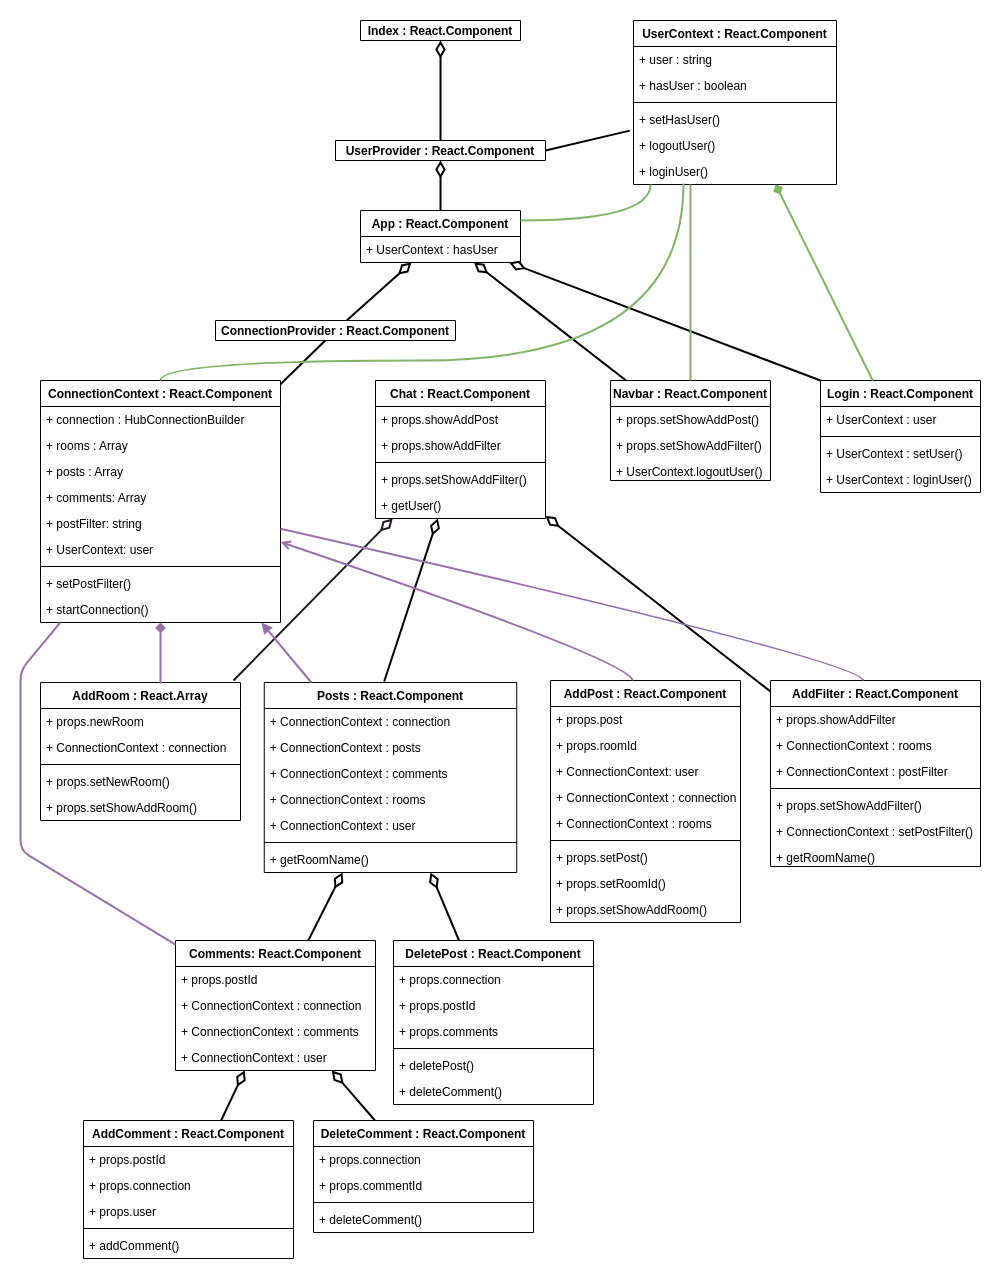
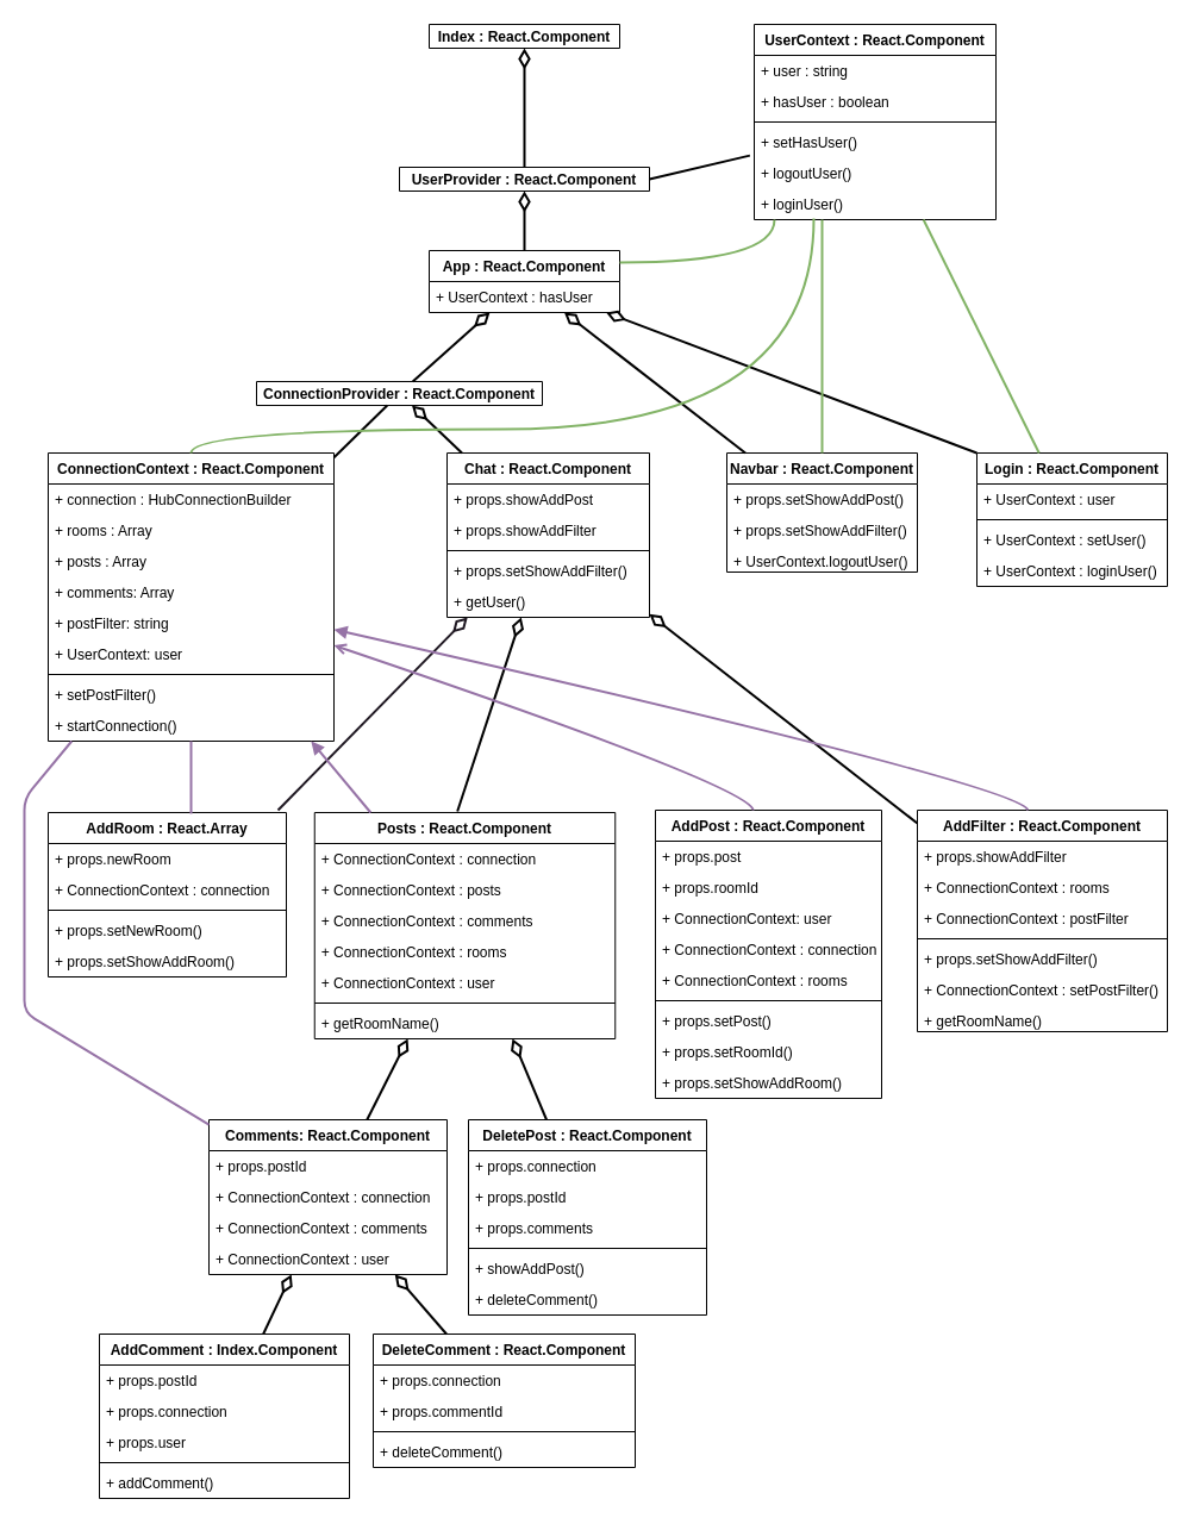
- <mxCell id="33" value="" style="endArrow=diamond;html=1;rounded=0;strokeWidth=2;fillColor=#d5e8d4;strokeColor=#82b366;" parent="1" source="20" target="6" edge="1"><mxGeometry width="50" height="50" relative="1" as="geometry"><mxPoint x="768" y="470" as="sourcePoint" /><mxPoint x="770" y="290" as="targetPoint" /></mxGeometry></mxCell>
+ <mxCell id="33" value="" style="endArrow=none;html=1;rounded=0;strokeWidth=2;fillColor=#d5e8d4;strokeColor=#82b366;" parent="1" source="20" target="6" edge="1"><mxGeometry width="50" height="50" relative="1" as="geometry"><mxPoint x="768" y="470" as="sourcePoint" /><mxPoint x="770" y="290" as="targetPoint" /></mxGeometry></mxCell>
+ <mxCell id="49" value="" style="endArrow=diamondThin;html=1;rounded=0;strokeWidth=2;startArrow=none;startFill=0;endFill=0;startSize=6;endSize=12;" parent="1" source="26" target="32" edge="1"><mxGeometry width="50" height="50" relative="1" as="geometry"><mxPoint x="270" y="843" as="sourcePoint" /><mxPoint x="270" y="635" as="targetPoint" /></mxGeometry></mxCell>
- <mxCell id="118" value="" style="endArrow=none;html=1;strokeWidth=2;fillColor=#e1d5e7;strokeColor=#9673a6;curved=1;" edge="1" parent="1" source="99" target="35"><mxGeometry width="50" height="50" relative="1" as="geometry"><mxPoint x="540.005" y="656" as="sourcePoint" /><mxPoint x="477.352" y="580" as="targetPoint" /><Array as="points"><mxPoint x="860" y="660" /></Array></mxGeometry></mxCell>
+ <mxCell id="118" value="" style="endArrow=block;html=1;strokeWidth=2;fillColor=#e1d5e7;strokeColor=#9673a6;curved=1;" edge="1" parent="1" source="99" target="35"><mxGeometry width="50" height="50" relative="1" as="geometry"><mxPoint x="540.005" y="656" as="sourcePoint" /><mxPoint x="477.352" y="580" as="targetPoint" /><Array as="points"><mxPoint x="860" y="660" /></Array></mxGeometry></mxCell>
- <mxCell id="98" value="" style="endArrow=diamond;html=1;strokeWidth=2;fillColor=#e1d5e7;strokeColor=#9673a6;exitX=0.6;exitY=0.007;exitDx=0;exitDy=0;exitPerimeter=0;curved=1;" parent="1" source="68" target="35" edge="1"><mxGeometry width="50" height="50" relative="1" as="geometry"><mxPoint x="42.949" y="664" as="sourcePoint" /><mxPoint x="100" y="600" as="targetPoint" /></mxGeometry></mxCell>
+ <mxCell id="98" value="" style="endArrow=none;html=1;strokeWidth=2;fillColor=#e1d5e7;strokeColor=#9673a6;exitX=0.6;exitY=0.007;exitDx=0;exitDy=0;exitPerimeter=0;curved=1;" parent="1" source="68" target="35" edge="1"><mxGeometry width="50" height="50" relative="1" as="geometry"><mxPoint x="42.949" y="664" as="sourcePoint" /><mxPoint x="100" y="600" as="targetPoint" /></mxGeometry></mxCell>
- <mxCell id="86" value="+ deletePost()" style="text;strokeColor=none;fillColor=none;align=left;verticalAlign=top;spacingLeft=4;spacingRight=4;overflow=hidden;rotatable=0;points=[[0,0.5],[1,0.5]];portConstraint=eastwest;" parent="81" vertex="1"><mxGeometry y="112" width="200" height="26" as="geometry" /></mxCell>
+ <mxCell id="86" value="+ showAddPost()" style="text;strokeColor=none;fillColor=none;align=left;verticalAlign=top;spacingLeft=4;spacingRight=4;overflow=hidden;rotatable=0;points=[[0,0.5],[1,0.5]];portConstraint=eastwest;" parent="81" vertex="1"><mxGeometry y="112" width="200" height="26" as="geometry" /></mxCell>
- <mxCell id="90" value="AddComment : React.Component" style="swimlane;fontStyle=1;align=center;verticalAlign=top;childLayout=stackLayout;horizontal=1;startSize=26;horizontalStack=0;resizeParent=1;resizeParentMax=0;resizeLast=0;collapsible=1;marginBottom=0;" parent="1" vertex="1"><mxGeometry x="83" y="1120" width="210" height="138" as="geometry" /></mxCell>
+ <mxCell id="90" value="AddComment : Index.Component" style="swimlane;fontStyle=1;align=center;verticalAlign=top;childLayout=stackLayout;horizontal=1;startSize=26;horizontalStack=0;resizeParent=1;resizeParentMax=0;resizeLast=0;collapsible=1;marginBottom=0;" parent="1" vertex="1"><mxGeometry x="83" y="1120" width="210" height="138" as="geometry" /></mxCell>
